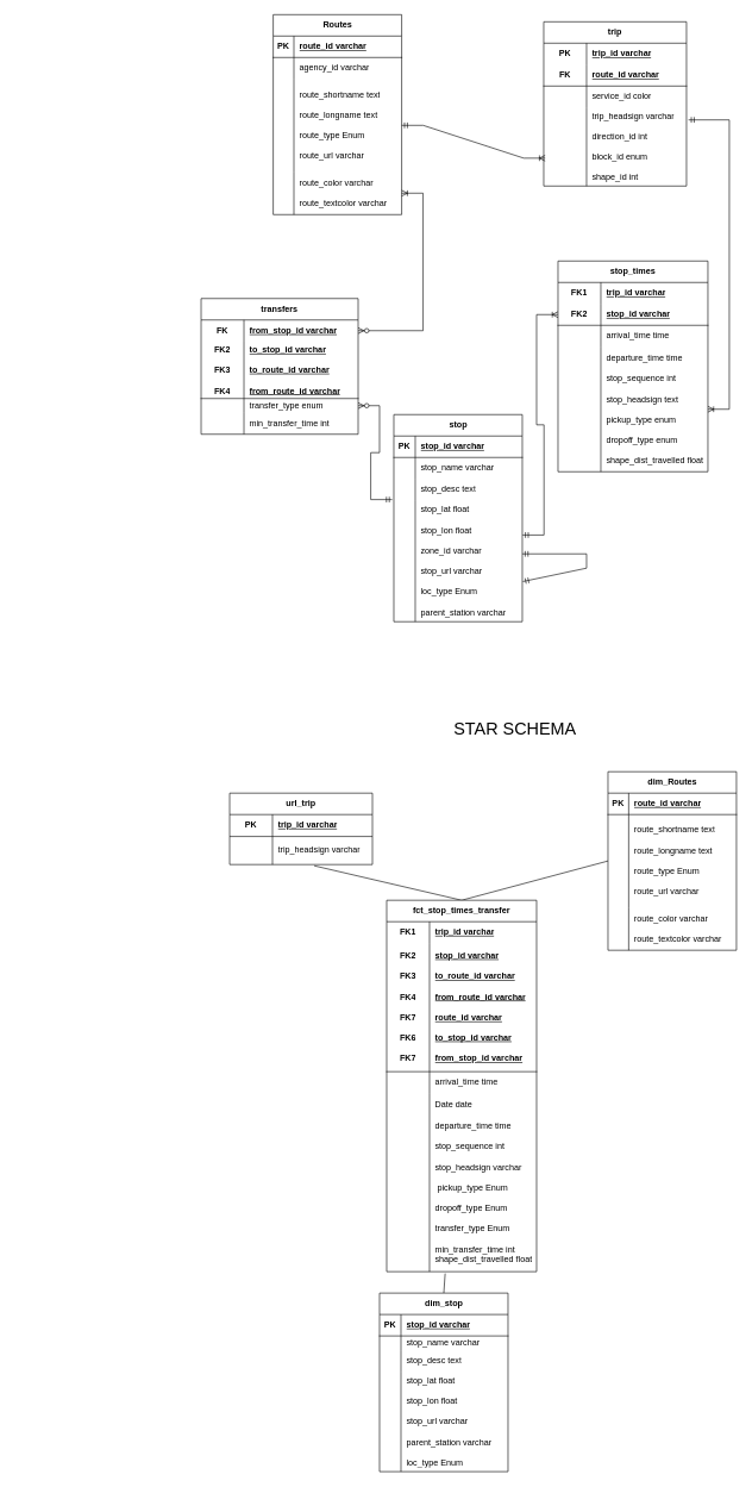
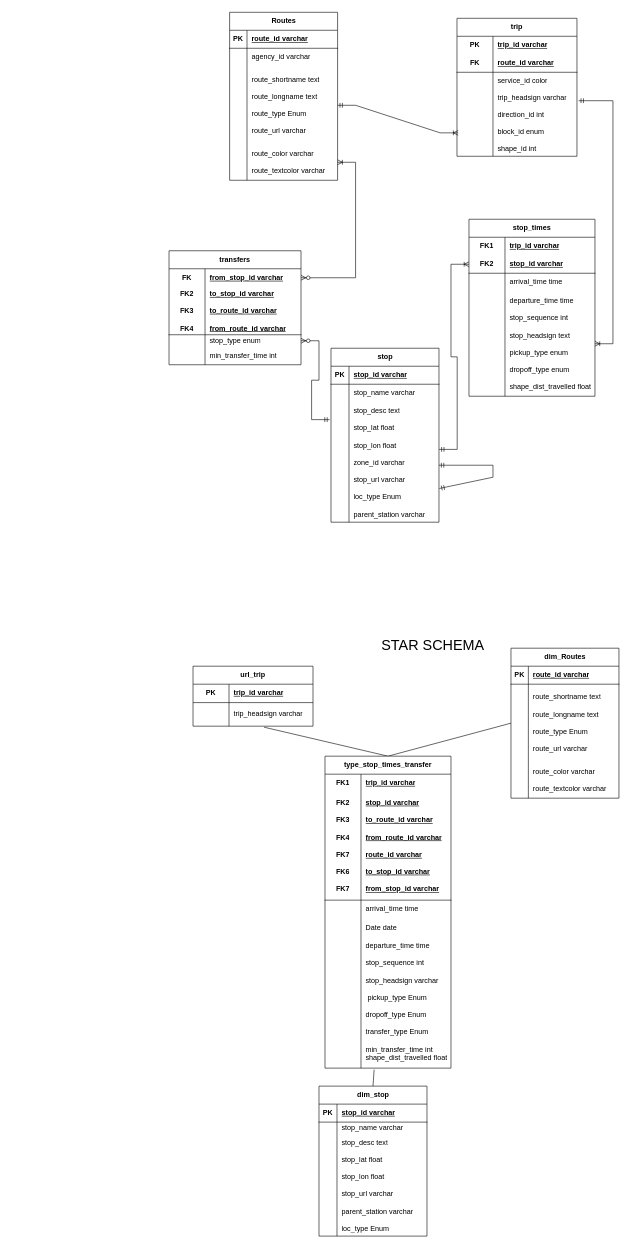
- <mxCell id="50" value="transfer_type enum" style="shape=partialRectangle;connectable=0;fillColor=none;top=0;left=0;bottom=0;right=0;align=left;spacingLeft=6;overflow=hidden;html=1;whiteSpace=wrap;" parent="48" vertex="1"><mxGeometry x="60" width="160" height="20" as="geometry"><mxRectangle width="160" height="20" as="alternateBounds" /></mxGeometry></mxCell>
+ <mxCell id="50" value="stop_type enum" style="shape=partialRectangle;connectable=0;fillColor=none;top=0;left=0;bottom=0;right=0;align=left;spacingLeft=6;overflow=hidden;html=1;whiteSpace=wrap;" parent="48" vertex="1"><mxGeometry x="60" width="160" height="20" as="geometry"><mxRectangle width="160" height="20" as="alternateBounds" /></mxGeometry></mxCell>
- <mxCell id="105" value="&lt;font style=&quot;font-size: 24px;&quot;&gt;STAR SCHEMA&lt;/font&gt;" style="text;html=1;strokeColor=none;fillColor=none;align=center;verticalAlign=middle;whiteSpace=wrap;rounded=0;" parent="1" vertex="1"><mxGeometry x="601" y="995" width="240" height="50" as="geometry" /></mxCell>
+ <mxCell id="105" value="&lt;font style=&quot;font-size: 24px;&quot;&gt;STAR SCHEMA&lt;/font&gt;" style="text;html=1;strokeColor=none;fillColor=none;align=center;verticalAlign=middle;whiteSpace=wrap;rounded=0;" parent="1" vertex="1"><mxGeometry x="601" y="1050" width="240" height="50" as="geometry" /></mxCell>
- <mxCell id="61" value="fct_stop_times_transfer" style="shape=table;startSize=30;container=1;collapsible=1;childLayout=tableLayout;fixedRows=1;rowLines=0;fontStyle=1;align=center;resizeLast=1;html=1;whiteSpace=wrap;" parent="1" vertex="1"><mxGeometry x="541" y="1260" width="210" height="520" as="geometry" /></mxCell>
+ <mxCell id="61" value="type_stop_times_transfer" style="shape=table;startSize=30;container=1;collapsible=1;childLayout=tableLayout;fixedRows=1;rowLines=0;fontStyle=1;align=center;resizeLast=1;html=1;whiteSpace=wrap;" parent="1" vertex="1"><mxGeometry x="541" y="1260" width="210" height="520" as="geometry" /></mxCell>
